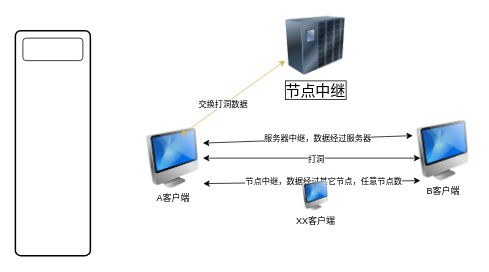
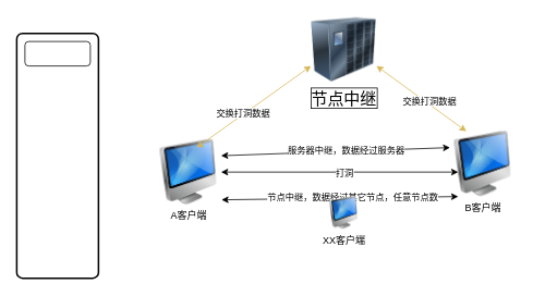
+ <mxCell id="5" value="" style="endArrow=classic;startArrow=classic;html=1;rounded=0;entryX=0.25;entryY=0;entryDx=0;entryDy=0;fillColor=#fff2cc;strokeColor=#d6b656;exitX=1;exitY=0.75;exitDx=0;exitDy=0;" edge="1" parent="1" source="2" target="4"><mxGeometry width="50" height="50" relative="1" as="geometry"><mxPoint x="460" y="60" as="sourcePoint" /><mxPoint x="510" y="10" as="targetPoint" /></mxGeometry></mxCell>
+ <mxCell id="6" value="交换打洞数据" style="edgeLabel;html=1;align=center;verticalAlign=middle;resizable=0;points=[];" vertex="1" connectable="0" parent="5"><mxGeometry x="0.136" y="4" relative="1" as="geometry"><mxPoint as="offset" /></mxGeometry></mxCell>
